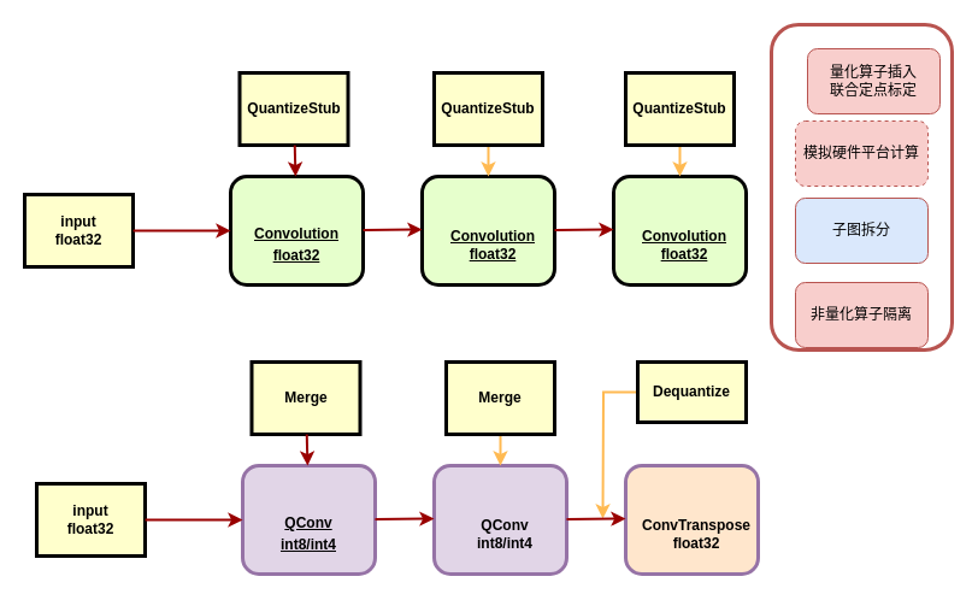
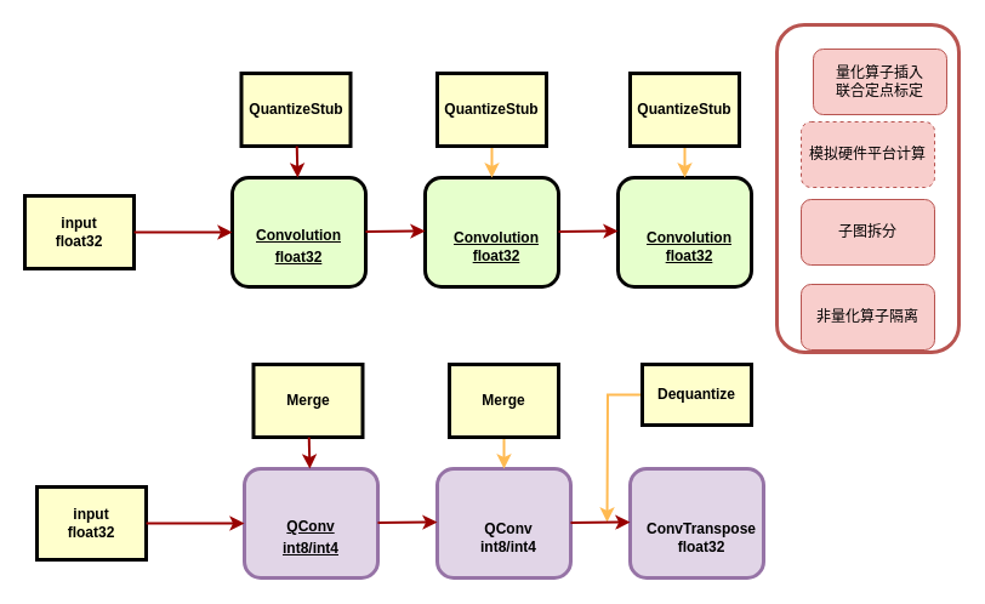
- <mxCell id="30" value="子图拆分" style="rounded=1;whiteSpace=wrap;html=1;fillColor=#dae8fc;strokeColor=#b85450;" vertex="1" parent="1"><mxGeometry x="660" y="164" width="110" height="54" as="geometry" /></mxCell>
+ <mxCell id="30" value="子图拆分" style="rounded=1;whiteSpace=wrap;html=1;fillColor=#f8cecc;strokeColor=#b85450;" vertex="1" parent="1"><mxGeometry x="660" y="164" width="110" height="54" as="geometry" /></mxCell>
- <mxCell id="24" value="&lt;p style=&quot;margin: 0px ; margin-left: 8px&quot;&gt;&lt;br&gt;&lt;/p&gt;&lt;p style=&quot;margin: 0px ; margin-left: 8px&quot;&gt;&lt;br&gt;&lt;/p&gt;&lt;p style=&quot;margin: 0px ; margin-left: 8px&quot;&gt;&lt;br&gt;&lt;/p&gt;&lt;p style=&quot;margin: 0px ; margin-left: 8px&quot;&gt;ConvTranspose&lt;/p&gt;&lt;p style=&quot;margin: 0px ; margin-left: 8px&quot;&gt;float32&lt;/p&gt;" style="verticalAlign=middle;align=center;overflow=fill;fontSize=12;fontFamily=Helvetica;html=1;rounded=1;fontStyle=1;strokeWidth=3;fillColor=#ffe6cc;strokeColor=#9673a6;" vertex="1" parent="1"><mxGeometry x="519" y="386" width="110" height="90" as="geometry" /></mxCell>
+ <mxCell id="24" value="&lt;p style=&quot;margin: 0px ; margin-left: 8px&quot;&gt;&lt;br&gt;&lt;/p&gt;&lt;p style=&quot;margin: 0px ; margin-left: 8px&quot;&gt;&lt;br&gt;&lt;/p&gt;&lt;p style=&quot;margin: 0px ; margin-left: 8px&quot;&gt;&lt;br&gt;&lt;/p&gt;&lt;p style=&quot;margin: 0px ; margin-left: 8px&quot;&gt;ConvTranspose&lt;/p&gt;&lt;p style=&quot;margin: 0px ; margin-left: 8px&quot;&gt;float32&lt;/p&gt;" style="verticalAlign=middle;align=center;overflow=fill;fontSize=12;fontFamily=Helvetica;html=1;rounded=1;fontStyle=1;strokeWidth=3;fillColor=#e1d5e7;strokeColor=#9673a6;" vertex="1" parent="1"><mxGeometry x="519" y="386" width="110" height="90" as="geometry" /></mxCell>
